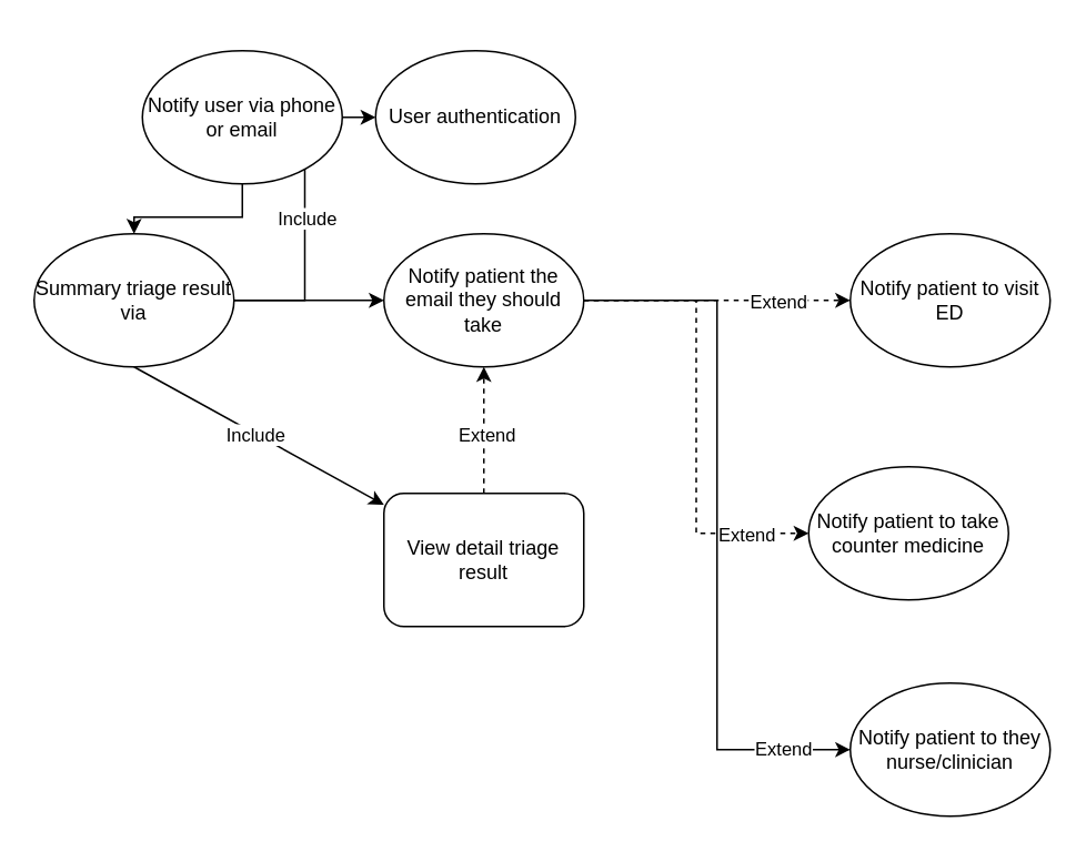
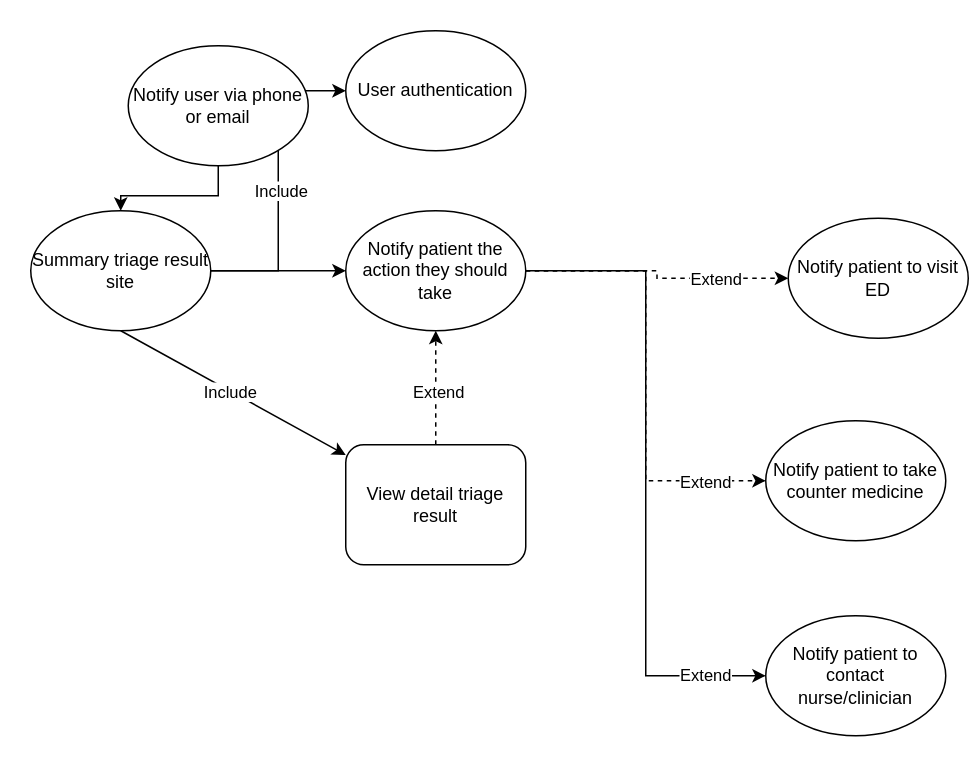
- <mxCell id="6" value="User authentication" style="ellipse;whiteSpace=wrap;html=1;" parent="1" vertex="1"><mxGeometry x="225" y="30" width="120" height="80" as="geometry" /></mxCell>
+ <mxCell id="6" value="User authentication" style="ellipse;whiteSpace=wrap;html=1;" parent="1" vertex="1"><mxGeometry x="230" y="20" width="120" height="80" as="geometry" /></mxCell>
- <mxCell id="10" value="Summary triage result via" style="ellipse;whiteSpace=wrap;html=1;" parent="1" vertex="1"><mxGeometry x="20" y="140" width="120" height="80" as="geometry" /></mxCell>
+ <mxCell id="10" value="Summary triage result site" style="ellipse;whiteSpace=wrap;html=1;" parent="1" vertex="1"><mxGeometry x="20" y="140" width="120" height="80" as="geometry" /></mxCell>
- <mxCell id="17" value="Notify patient the email they should take" style="ellipse;whiteSpace=wrap;html=1;" parent="1" vertex="1"><mxGeometry x="230" y="140" width="120" height="80" as="geometry" /></mxCell>
+ <mxCell id="17" value="Notify patient the action they should take" style="ellipse;whiteSpace=wrap;html=1;" parent="1" vertex="1"><mxGeometry x="230" y="140" width="120" height="80" as="geometry" /></mxCell>
- <mxCell id="20" value="Notify patient to visit ED" style="ellipse;whiteSpace=wrap;html=1;" parent="1" vertex="1"><mxGeometry x="510" y="140" width="120" height="80" as="geometry" /></mxCell>
+ <mxCell id="20" value="Notify patient to visit ED" style="ellipse;whiteSpace=wrap;html=1;" parent="1" vertex="1"><mxGeometry x="525" y="145" width="120" height="80" as="geometry" /></mxCell>
- <mxCell id="18" value="Notify patient to take counter medicine" style="ellipse;whiteSpace=wrap;html=1;" parent="1" vertex="1"><mxGeometry x="485" y="280" width="120" height="80" as="geometry" /></mxCell>
+ <mxCell id="18" value="Notify patient to take counter medicine" style="ellipse;whiteSpace=wrap;html=1;" parent="1" vertex="1"><mxGeometry x="510" y="280" width="120" height="80" as="geometry" /></mxCell>
- <mxCell id="19" value="Notify patient to they nurse/clinician" style="ellipse;whiteSpace=wrap;html=1;" parent="1" vertex="1"><mxGeometry x="510" y="410" width="120" height="80" as="geometry" /></mxCell>
+ <mxCell id="19" value="Notify patient to contact nurse/clinician" style="ellipse;whiteSpace=wrap;html=1;" parent="1" vertex="1"><mxGeometry x="510" y="410" width="120" height="80" as="geometry" /></mxCell>
